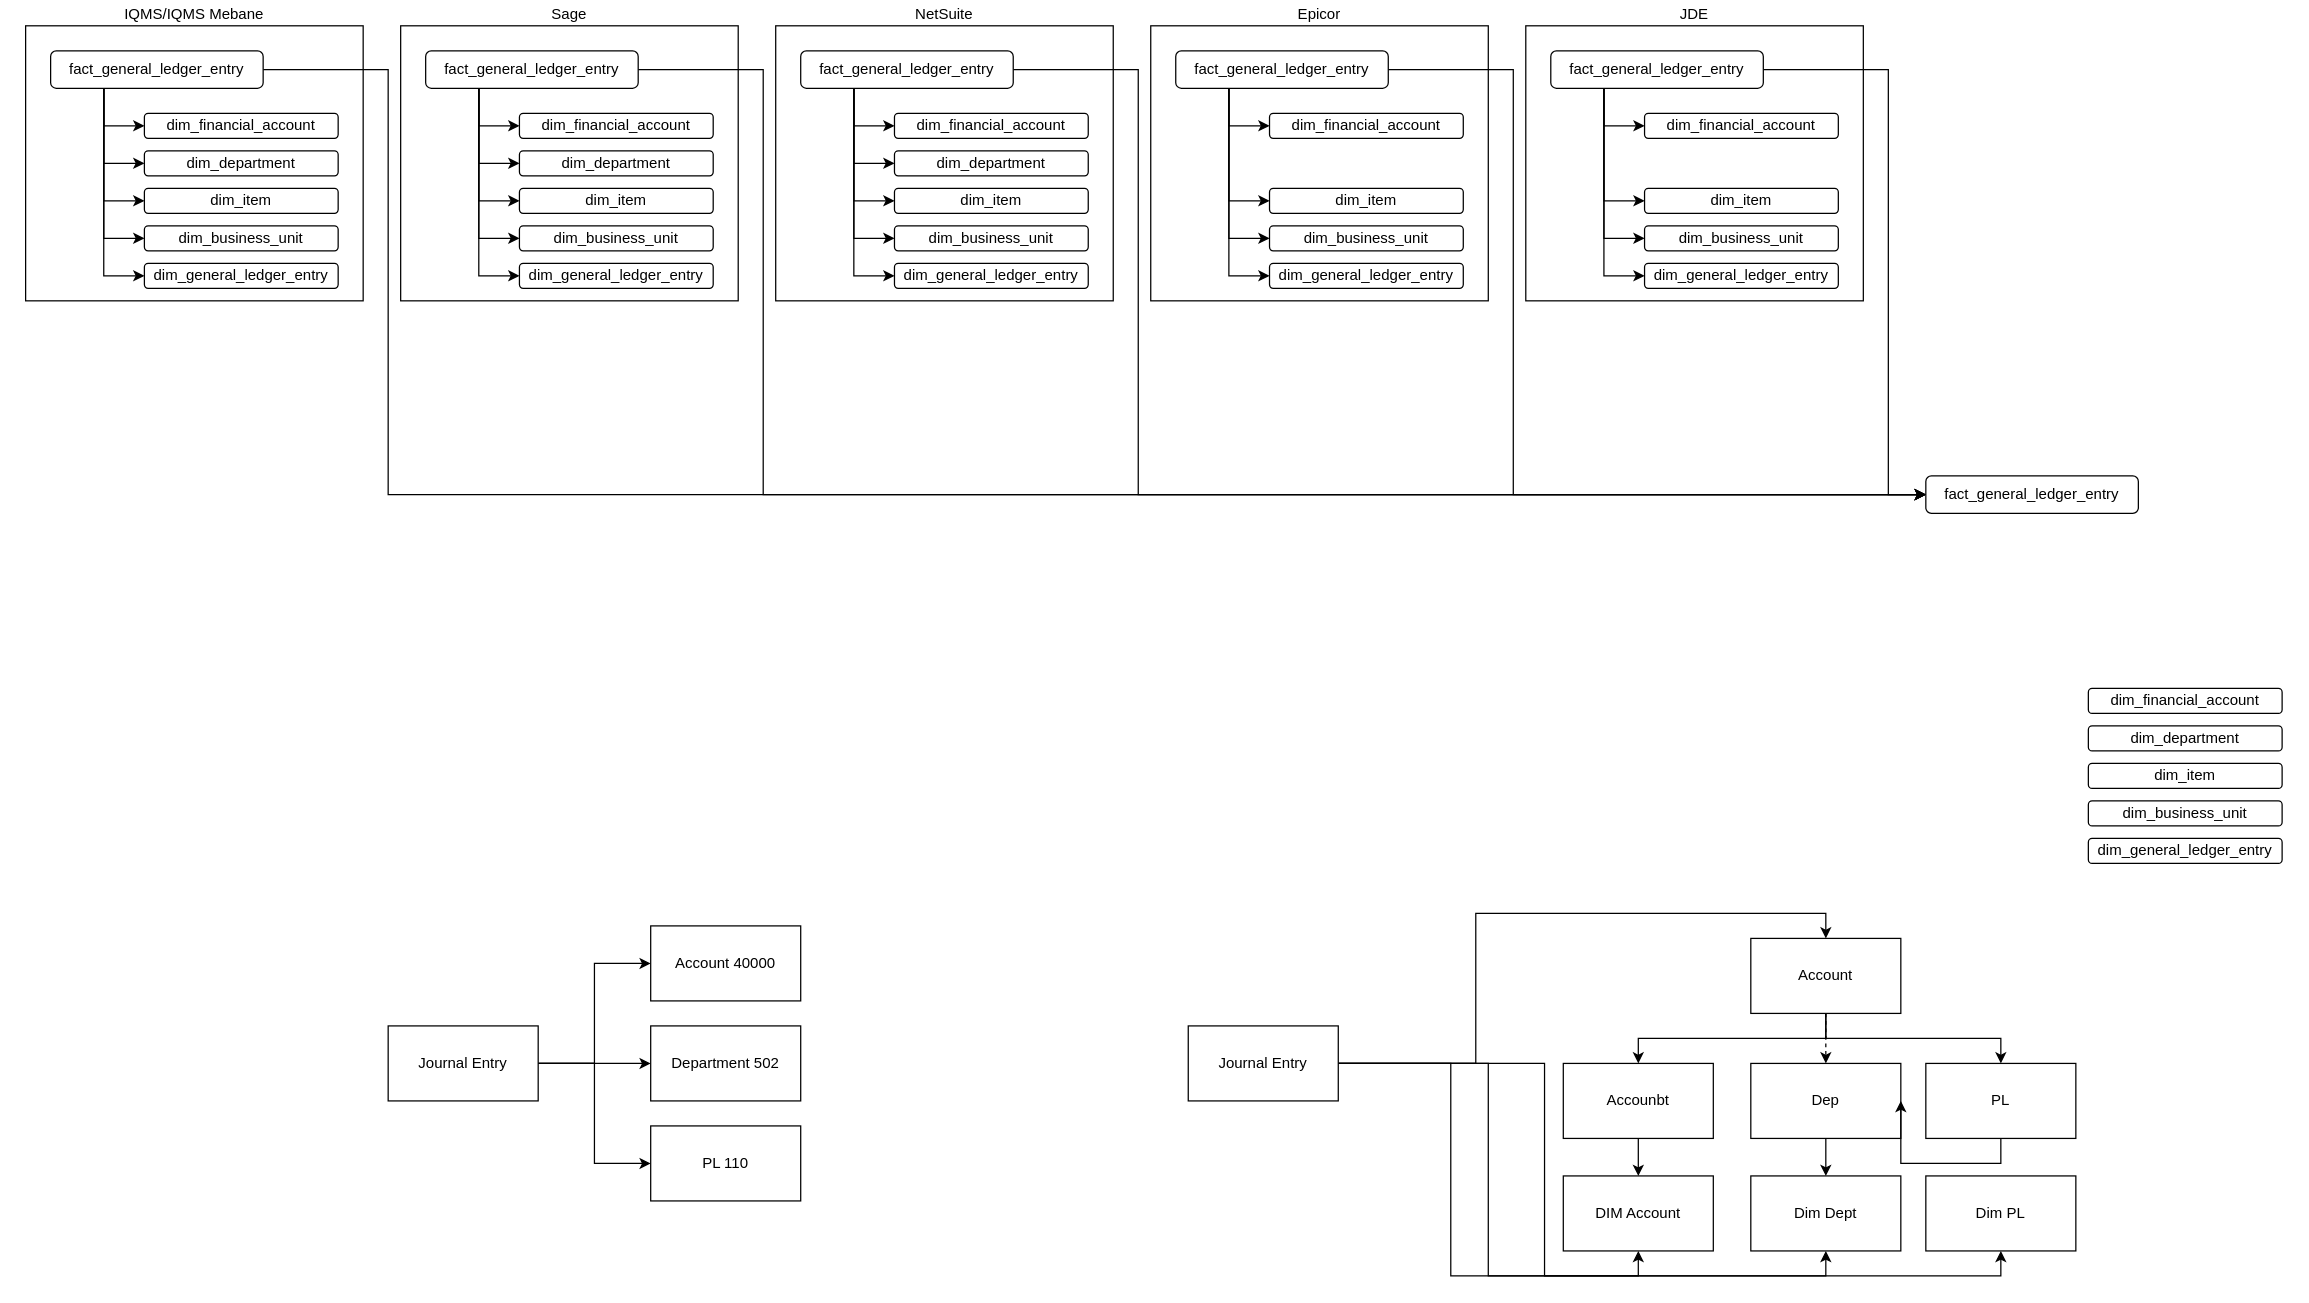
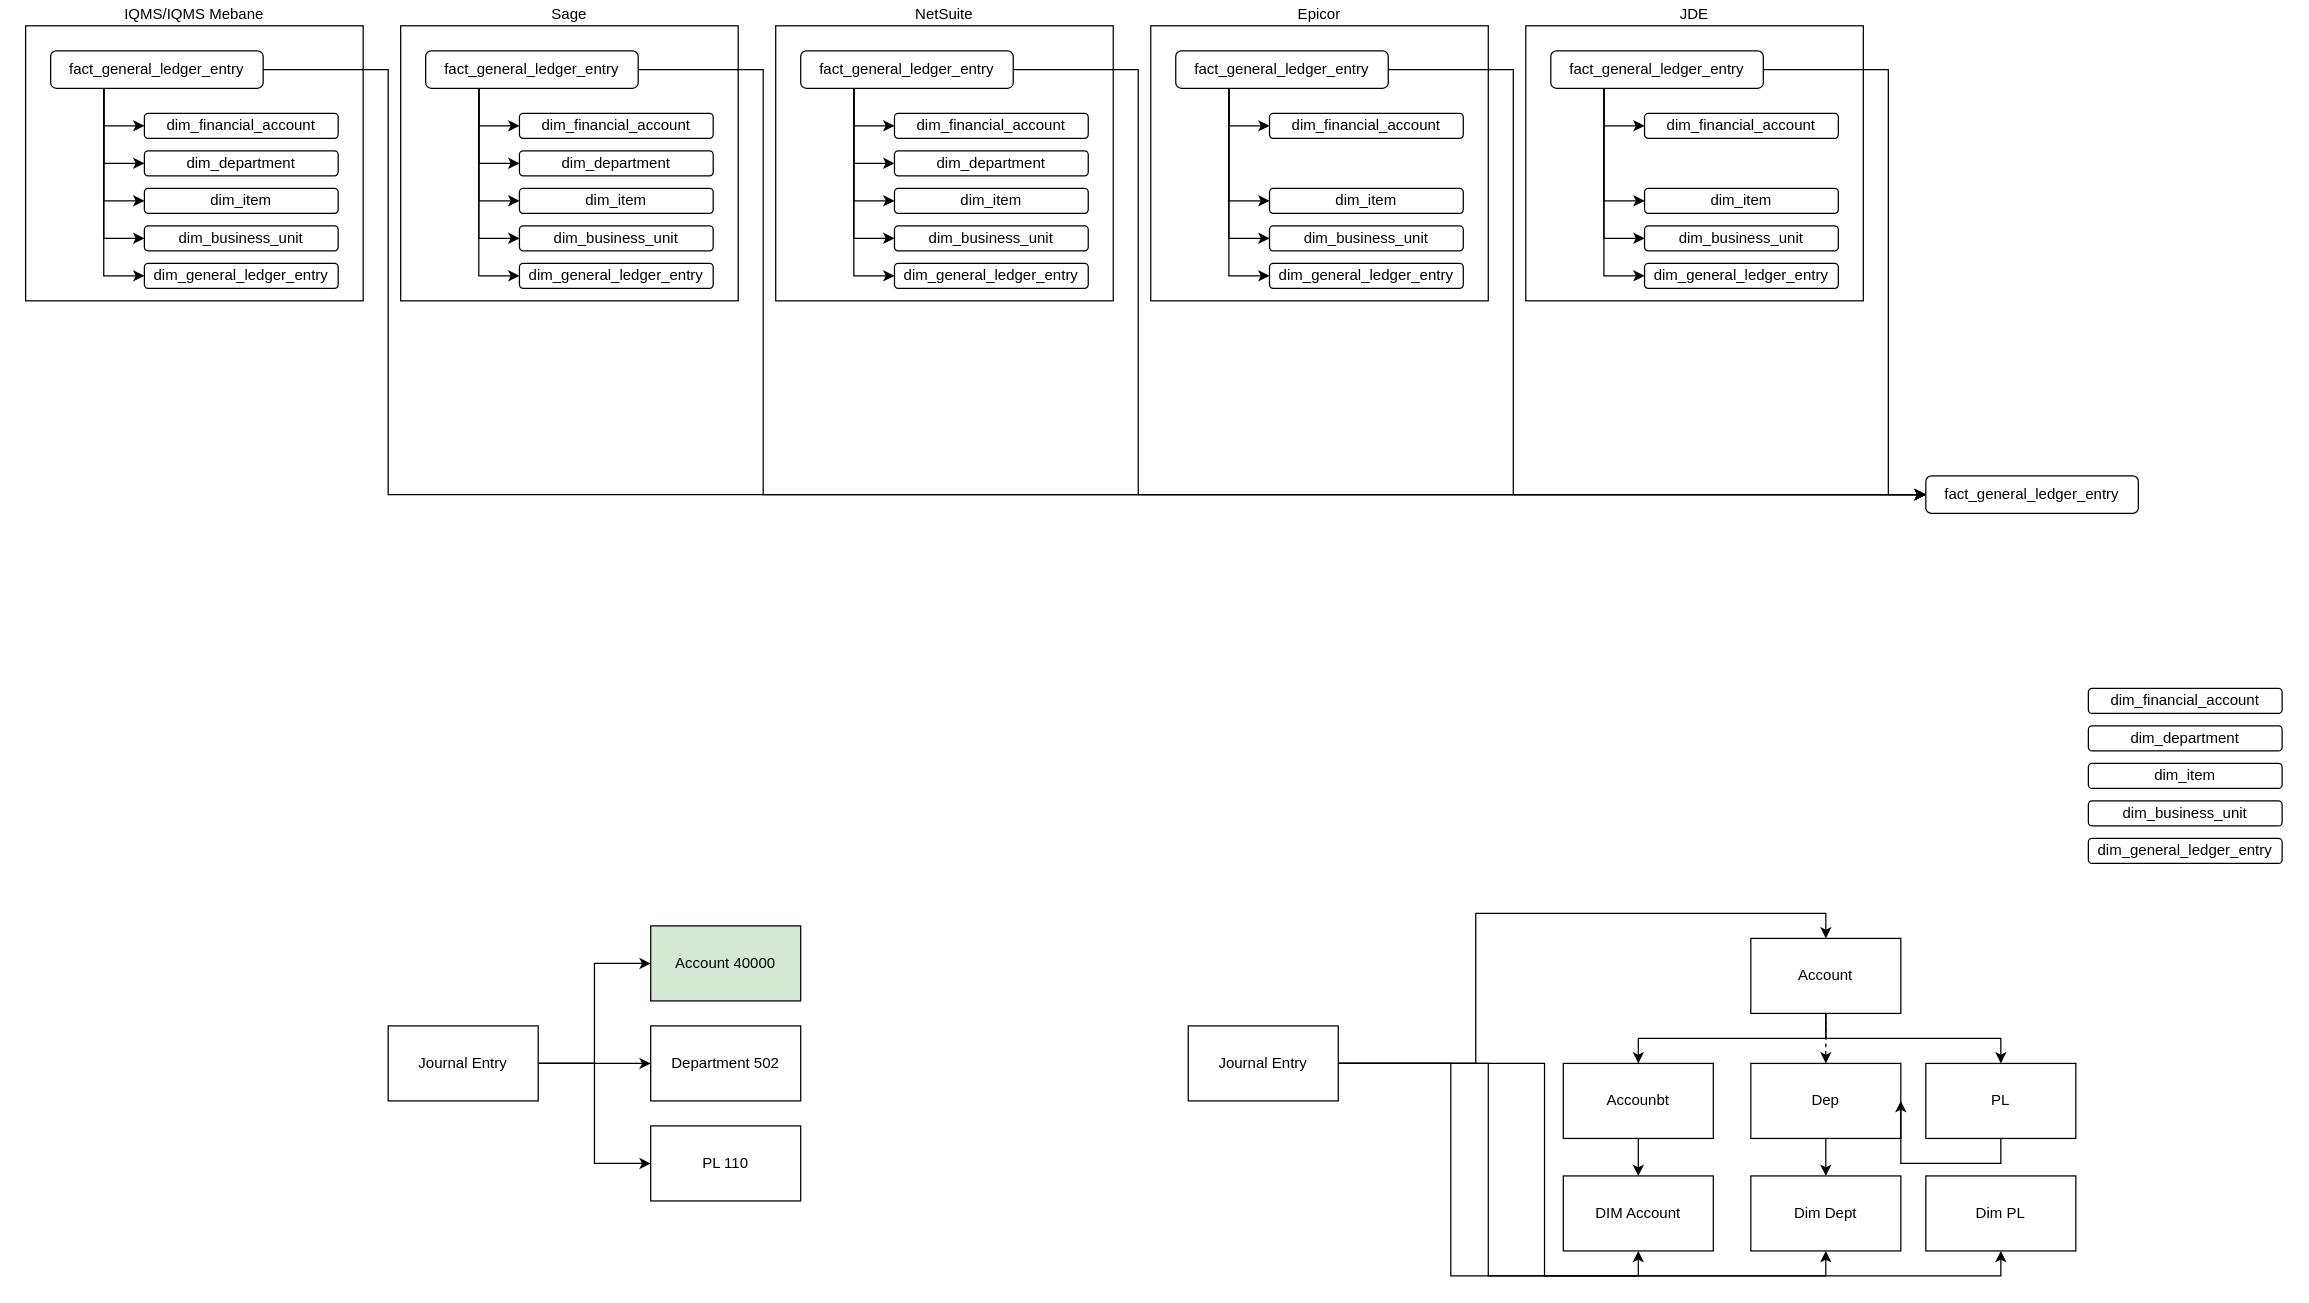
- <mxCell id="84" value="Account 40000" style="rounded=0;whiteSpace=wrap;html=1;" parent="1" vertex="1"><mxGeometry x="520" y="740" width="120" height="60" as="geometry" /></mxCell>
+ <mxCell id="84" value="Account 40000" style="rounded=0;whiteSpace=wrap;html=1;fillColor=#d5e8d4;" parent="1" vertex="1"><mxGeometry x="520" y="740" width="120" height="60" as="geometry" /></mxCell>
